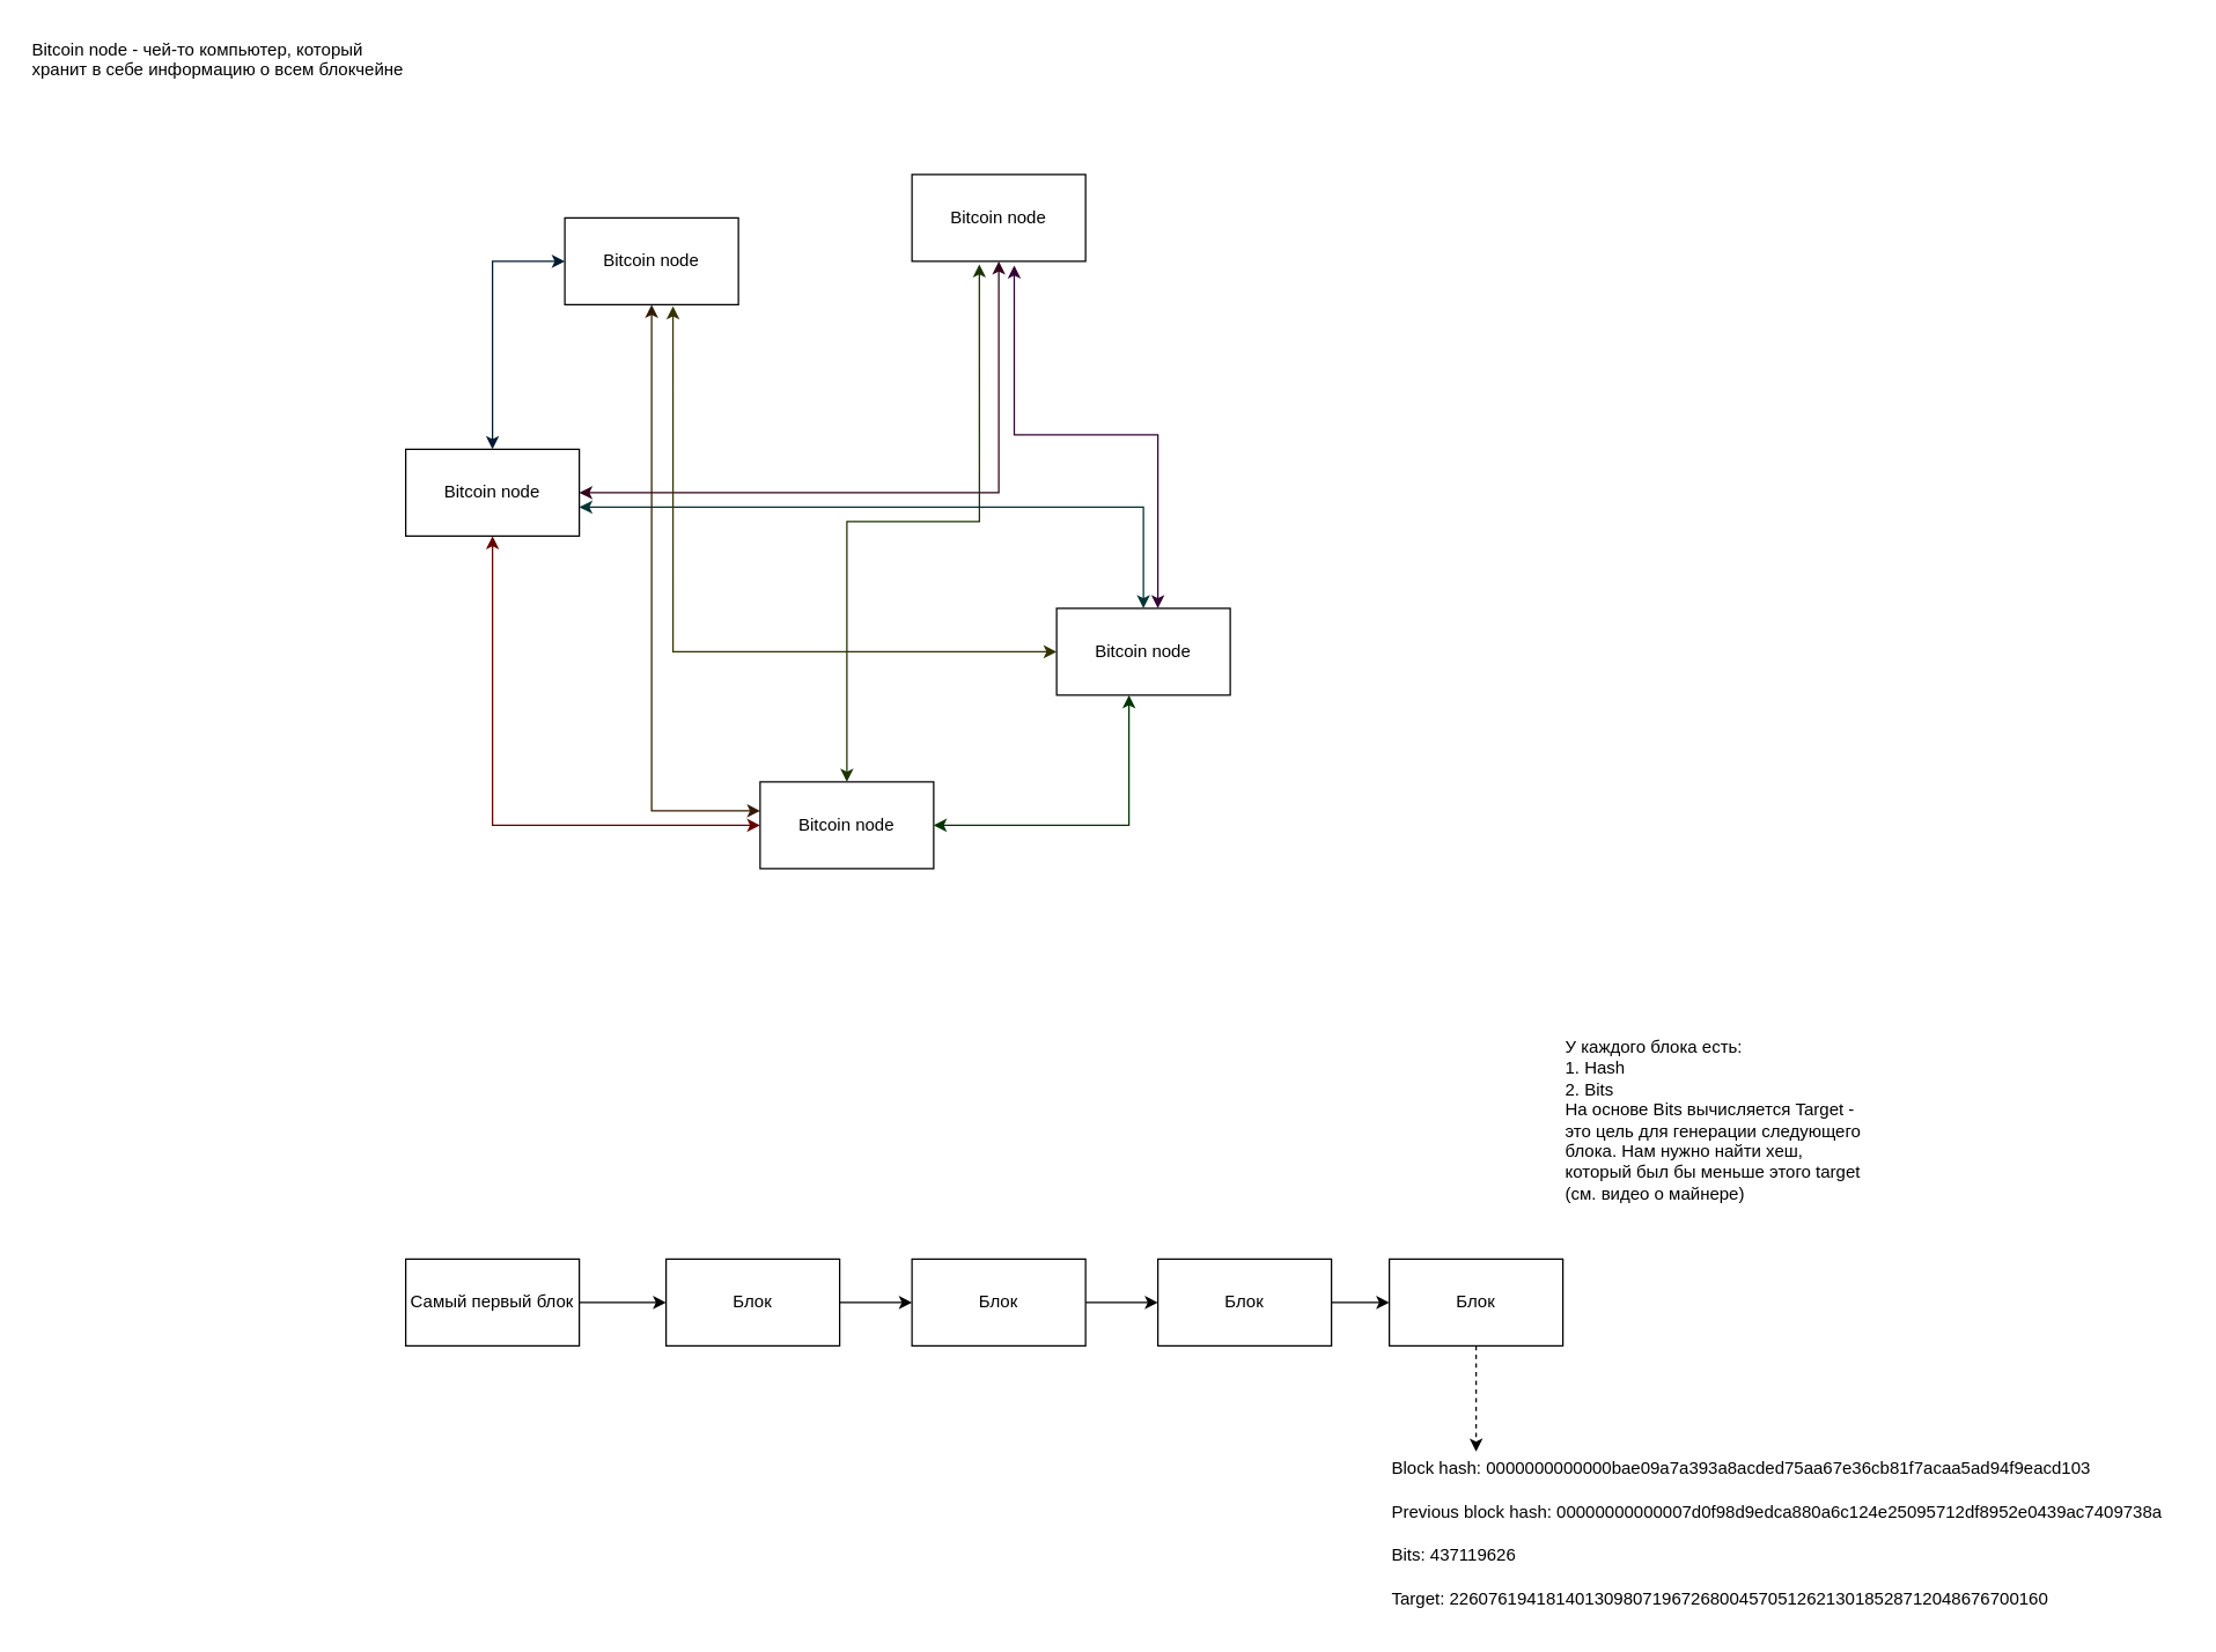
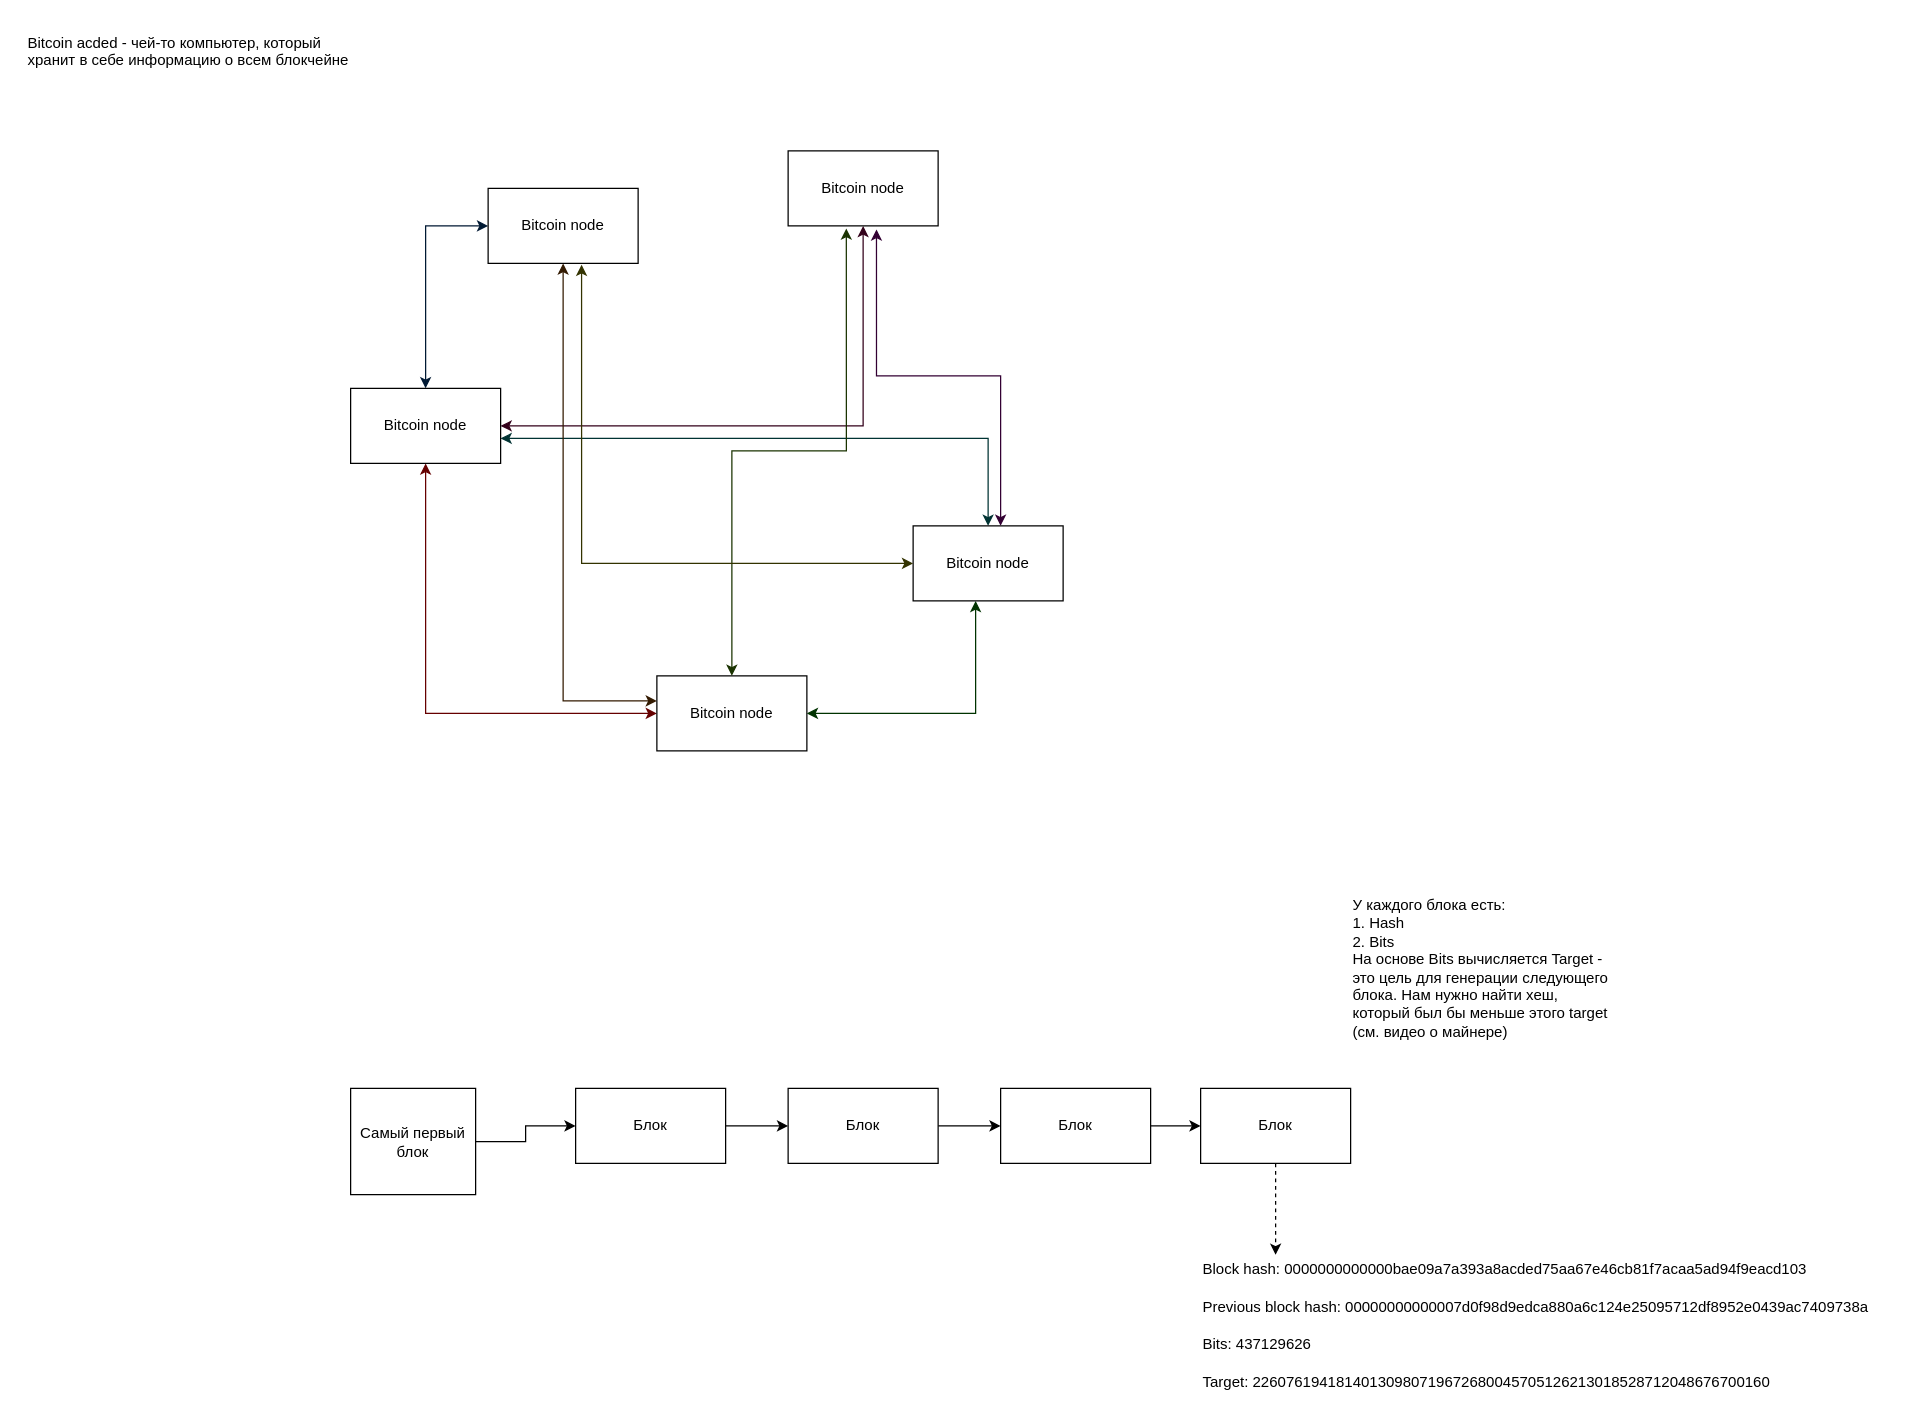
- <mxCell id="16" value="Bitcoin node - чей-то компьютер, который хранит в себе информацию о всем блокчейне" style="text;html=1;align=left;verticalAlign=top;whiteSpace=wrap;rounded=0;" vertex="1" parent="1"><mxGeometry x="20" y="20" width="260" height="120" as="geometry" /></mxCell>
+ <mxCell id="16" value="Bitcoin acded - чей-то компьютер, который хранит в себе информацию о всем блокчейне" style="text;html=1;align=left;verticalAlign=top;whiteSpace=wrap;rounded=0;" vertex="1" parent="1"><mxGeometry x="20" y="20" width="260" height="120" as="geometry" /></mxCell>
- <mxCell id="18" value="Самый первый блок" style="rounded=0;whiteSpace=wrap;html=1;" vertex="1" parent="1"><mxGeometry x="280" y="870" width="120" height="60" as="geometry" /></mxCell>
+ <mxCell id="18" value="Самый первый блок" style="rounded=0;whiteSpace=wrap;html=1;" vertex="1" parent="1"><mxGeometry x="280" y="870" width="100" height="85" as="geometry" /></mxCell>
- <mxCell id="26" value="Block hash:&amp;nbsp;0000000000000bae09a7a393a8acded75aa67e36cb81f7acaa5ad94f9eacd103" style="text;html=1;align=left;verticalAlign=middle;whiteSpace=wrap;rounded=0;" vertex="1" parent="1"><mxGeometry x="960" y="1000" width="500" height="30" as="geometry" /></mxCell>
+ <mxCell id="26" value="Block hash:&amp;nbsp;0000000000000bae09a7a393a8acded75aa67e46cb81f7acaa5ad94f9eacd103" style="text;html=1;align=left;verticalAlign=middle;whiteSpace=wrap;rounded=0;" vertex="1" parent="1"><mxGeometry x="960" y="1000" width="500" height="30" as="geometry" /></mxCell>
- <mxCell id="28" value="Bits:&amp;nbsp;437119626" style="text;html=1;align=left;verticalAlign=middle;resizable=0;points=[];autosize=1;strokeColor=none;fillColor=none;" vertex="1" parent="1"><mxGeometry x="960" y="1060" width="110" height="30" as="geometry" /></mxCell>
+ <mxCell id="28" value="Bits:&amp;nbsp;437129626" style="text;html=1;align=left;verticalAlign=middle;resizable=0;points=[];autosize=1;strokeColor=none;fillColor=none;" vertex="1" parent="1"><mxGeometry x="960" y="1060" width="110" height="30" as="geometry" /></mxCell>
